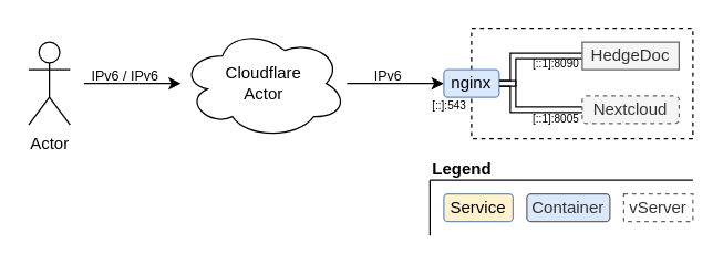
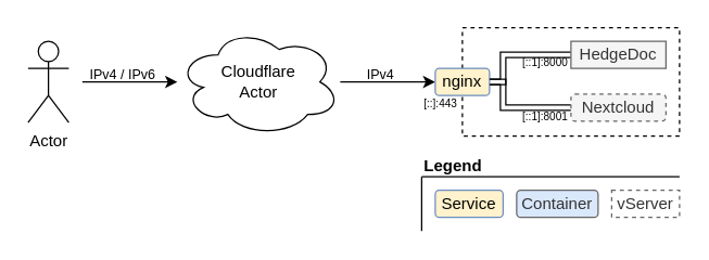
- <mxCell id="16" value="&lt;font style=&quot;font-size: 8px&quot;&gt;[::1]:8090&lt;/font&gt;" style="text;html=1;strokeColor=none;fillColor=none;align=right;verticalAlign=middle;whiteSpace=wrap;rounded=0;dashed=1;" parent="1" vertex="1"><mxGeometry x="390" y="40" width="30" height="10" as="geometry" /></mxCell>
+ <mxCell id="16" value="&lt;font style=&quot;font-size: 8px&quot;&gt;[::1]:8000&lt;/font&gt;" style="text;html=1;strokeColor=none;fillColor=none;align=right;verticalAlign=middle;whiteSpace=wrap;rounded=0;dashed=1;" parent="1" vertex="1"><mxGeometry x="390" y="40" width="30" height="10" as="geometry" /></mxCell>
- <mxCell id="8" value="&lt;font style=&quot;font-size: 10px&quot;&gt;IPv6 / IPv6&lt;/font&gt;" style="text;html=1;strokeColor=none;fillColor=none;align=center;verticalAlign=middle;whiteSpace=wrap;rounded=0;dashed=1;" parent="1" vertex="1"><mxGeometry x="60" y="49" width="60" height="10" as="geometry" /></mxCell>
+ <mxCell id="8" value="&lt;font style=&quot;font-size: 10px&quot;&gt;IPv4 / IPv6&lt;/font&gt;" style="text;html=1;strokeColor=none;fillColor=none;align=center;verticalAlign=middle;whiteSpace=wrap;rounded=0;dashed=1;" parent="1" vertex="1"><mxGeometry x="60" y="49" width="60" height="10" as="geometry" /></mxCell>
- <mxCell id="7" value="&lt;font style=&quot;font-size: 10px&quot;&gt;IPv6&lt;/font&gt;" style="text;html=1;strokeColor=none;fillColor=none;align=center;verticalAlign=middle;whiteSpace=wrap;rounded=0;dashed=1;" parent="1" vertex="1"><mxGeometry x="250" y="49" width="60" height="10" as="geometry" /></mxCell>
+ <mxCell id="7" value="&lt;font style=&quot;font-size: 10px&quot;&gt;IPv4&lt;/font&gt;" style="text;html=1;strokeColor=none;fillColor=none;align=center;verticalAlign=middle;whiteSpace=wrap;rounded=0;dashed=1;" parent="1" vertex="1"><mxGeometry x="250" y="49" width="60" height="10" as="geometry" /></mxCell>
- <mxCell id="10" value="&lt;font style=&quot;font-size: 12px&quot;&gt;nginx&lt;/font&gt;" style="rounded=1;whiteSpace=wrap;html=1;fontSize=10;fillColor=#dae8fc;strokeColor=#6c8ebf;" parent="1" vertex="1"><mxGeometry x="320" y="50" width="40" height="20" as="geometry" /></mxCell>
+ <mxCell id="10" value="&lt;font style=&quot;font-size: 12px&quot;&gt;nginx&lt;/font&gt;" style="rounded=1;whiteSpace=wrap;html=1;fontSize=10;fillColor=#fff2cc;strokeColor=#6c8ebf;" parent="1" vertex="1"><mxGeometry x="320" y="50" width="40" height="20" as="geometry" /></mxCell>
- <mxCell id="12" value="&lt;font style=&quot;font-size: 8px&quot;&gt;[::]:543&lt;/font&gt;" style="text;html=1;strokeColor=none;fillColor=none;align=left;verticalAlign=middle;whiteSpace=wrap;rounded=0;dashed=1;" parent="1" vertex="1"><mxGeometry x="310" y="70" width="30" height="10" as="geometry" /></mxCell>
+ <mxCell id="12" value="&lt;font style=&quot;font-size: 8px&quot;&gt;[::]:443&lt;/font&gt;" style="text;html=1;strokeColor=none;fillColor=none;align=left;verticalAlign=middle;whiteSpace=wrap;rounded=0;dashed=1;" parent="1" vertex="1"><mxGeometry x="310" y="70" width="30" height="10" as="geometry" /></mxCell>
- <mxCell id="17" value="&lt;font style=&quot;font-size: 8px&quot;&gt;[::1]:8005&lt;/font&gt;" style="text;html=1;strokeColor=none;fillColor=none;align=right;verticalAlign=middle;whiteSpace=wrap;rounded=0;dashed=1;" parent="1" vertex="1"><mxGeometry x="390" y="80" width="30" height="10" as="geometry" /></mxCell>
+ <mxCell id="17" value="&lt;font style=&quot;font-size: 8px&quot;&gt;[::1]:8001&lt;/font&gt;" style="text;html=1;strokeColor=none;fillColor=none;align=right;verticalAlign=middle;whiteSpace=wrap;rounded=0;dashed=1;" parent="1" vertex="1"><mxGeometry x="390" y="80" width="30" height="10" as="geometry" /></mxCell>
